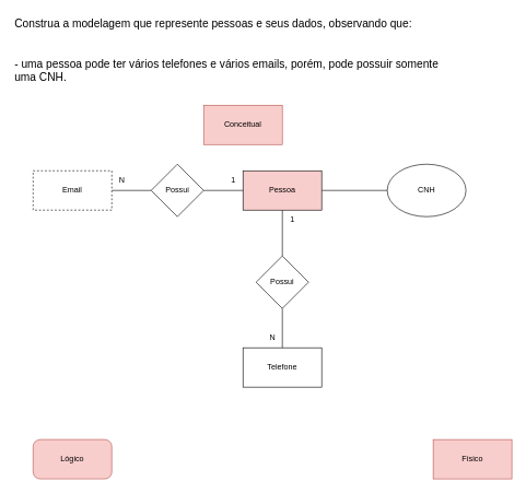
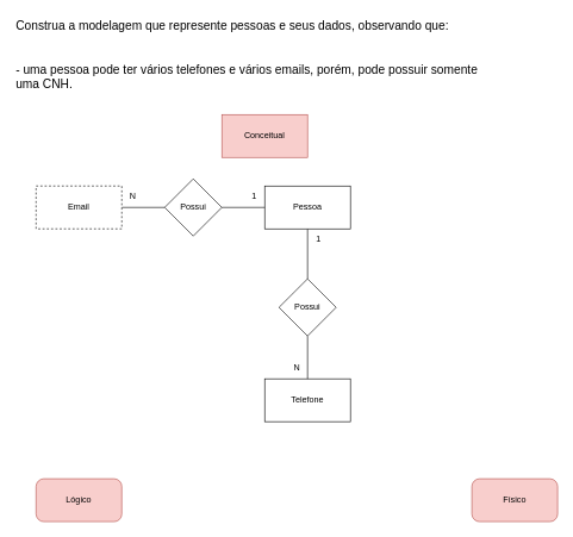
- <mxCell id="5" value="Pessoa" style="rounded=0;whiteSpace=wrap;html=1;fillColor=#f8cecc;" parent="1" vertex="1"><mxGeometry x="370" y="260" width="120" height="60" as="geometry" /></mxCell>
+ <mxCell id="5" value="Pessoa" style="rounded=0;whiteSpace=wrap;html=1;" parent="1" vertex="1"><mxGeometry x="370" y="260" width="120" height="60" as="geometry" /></mxCell>
- <mxCell id="3" style="edgeStyle=orthogonalEdgeStyle;rounded=0;orthogonalLoop=1;jettySize=auto;html=1;entryX=0;entryY=0.5;entryDx=0;entryDy=0;endArrow=none;endFill=0;" parent="1" source="5" target="13" edge="1"><mxGeometry relative="1" as="geometry" /></mxCell>
- <mxCell id="13" value="CNH" style="ellipse;whiteSpace=wrap;html=1;" parent="1" vertex="1"><mxGeometry x="590" y="250" width="120" height="80" as="geometry" /></mxCell>
- <mxCell id="20" value="Físico" style="whiteSpace=wrap;html=1;fillColor=#f8cecc;strokeColor=#b85450;arcSize=18;rounded=0;" parent="1" vertex="1"><mxGeometry x="660" y="670" width="120" height="60" as="geometry" /></mxCell>
+ <mxCell id="20" value="Físico" style="rounded=1;whiteSpace=wrap;html=1;fillColor=#f8cecc;strokeColor=#b85450;arcSize=18;" parent="1" vertex="1"><mxGeometry x="660" y="670" width="120" height="60" as="geometry" /></mxCell>
